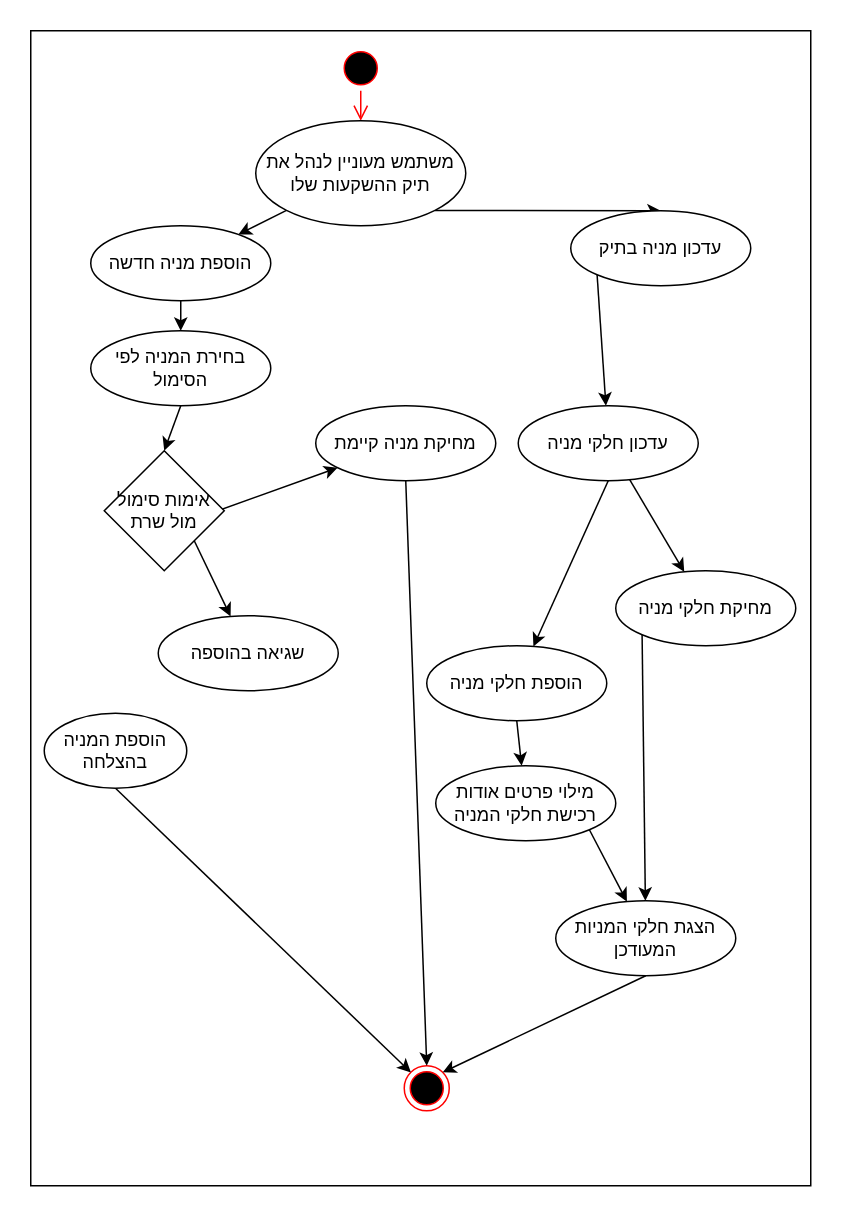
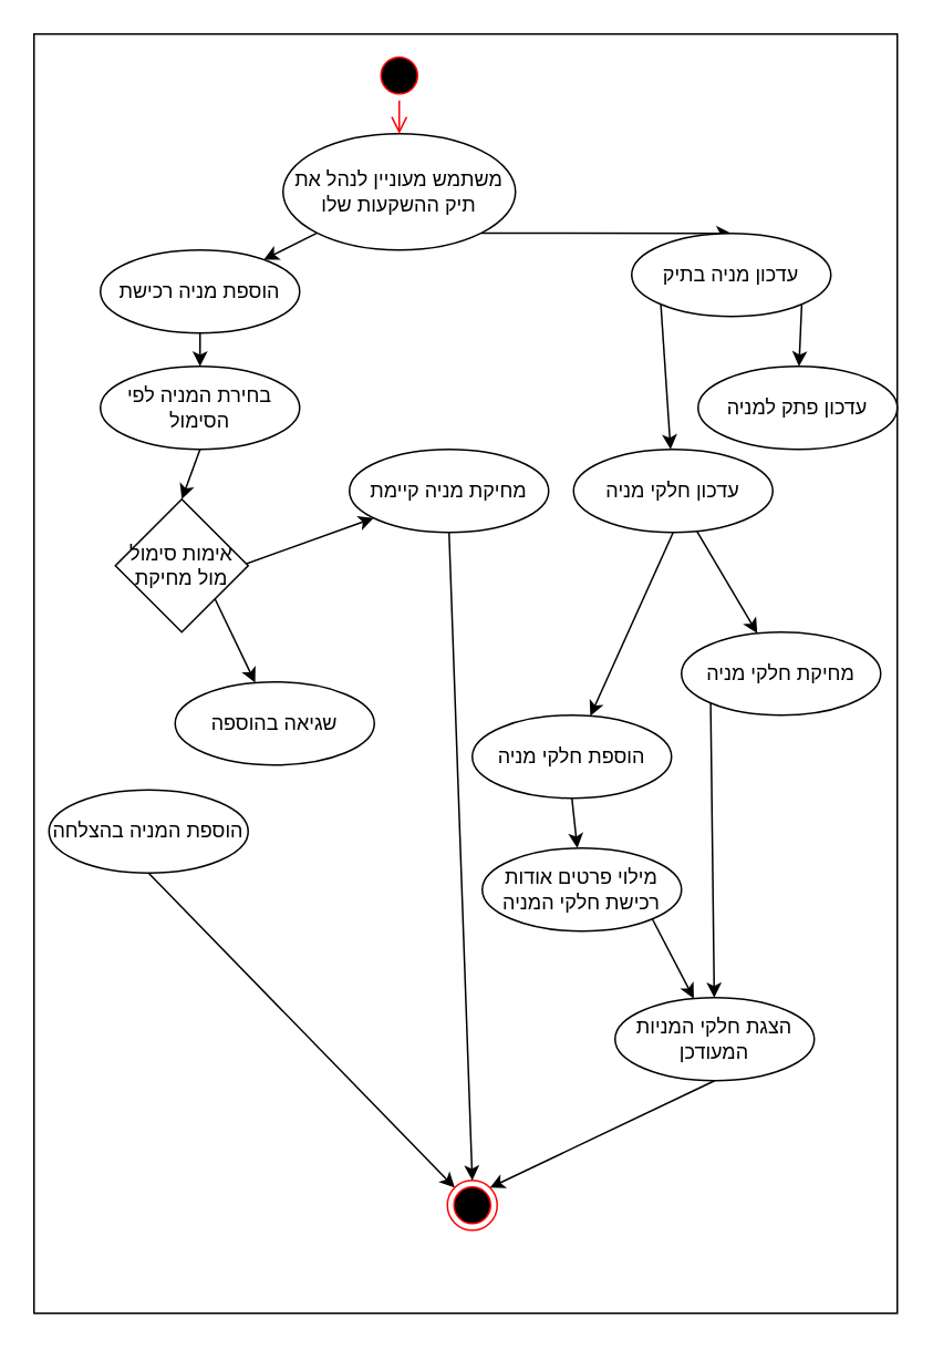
- <mxCell id="10" value="הוספת מניה חדשה" style="ellipse;whiteSpace=wrap;html=1;" parent="1" vertex="1"><mxGeometry x="60" y="150" width="120" height="50" as="geometry" /></mxCell>
+ <mxCell id="10" value="הוספת מניה רכישת" style="ellipse;whiteSpace=wrap;html=1;" parent="1" vertex="1"><mxGeometry x="60" y="150" width="120" height="50" as="geometry" /></mxCell>
+ <mxCell id="14" style="edgeStyle=none;html=1;exitX=1;exitY=1;exitDx=0;exitDy=0;" parent="1" source="15" target="23" edge="1"><mxGeometry relative="1" as="geometry" /></mxCell>
+ <mxCell id="23" value="עדכון פתק למניה" style="ellipse;whiteSpace=wrap;html=1;" parent="1" vertex="1"><mxGeometry x="420" y="220" width="120" height="50" as="geometry" /></mxCell>
- <mxCell id="33" value="אימות סימול מול שרת" style="rhombus;whiteSpace=wrap;html=1;" parent="1" vertex="1"><mxGeometry x="69" y="300" width="80" height="80" as="geometry" /></mxCell>
+ <mxCell id="33" value="אימות סימול מול מחיקת" style="rhombus;whiteSpace=wrap;html=1;" parent="1" vertex="1"><mxGeometry x="69" y="300" width="80" height="80" as="geometry" /></mxCell>
- <mxCell id="29" value="הוספת המניה בהצלחה" style="ellipse;whiteSpace=wrap;html=1;" parent="1" vertex="1"><mxGeometry x="29" y="475" width="95" height="50" as="geometry" /></mxCell>
+ <mxCell id="29" value="הוספת המניה בהצלחה" style="ellipse;whiteSpace=wrap;html=1;" parent="1" vertex="1"><mxGeometry x="29" y="475" width="120" height="50" as="geometry" /></mxCell>
